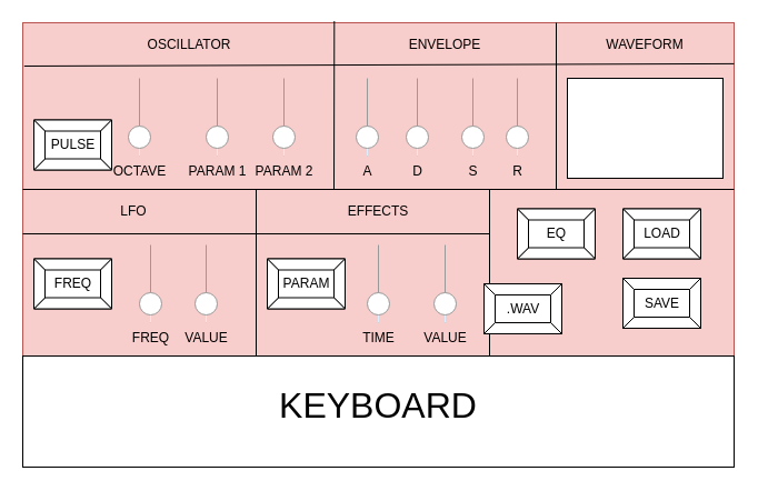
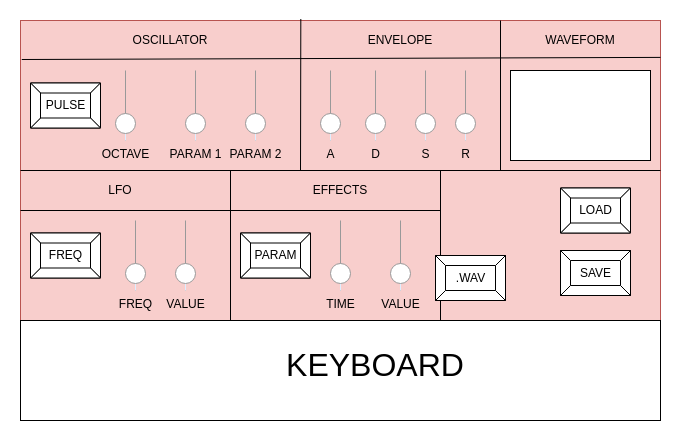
- <mxCell id="13" value="PULSE" style="labelPosition=center;verticalLabelPosition=middle;align=center;html=1;shape=mxgraph.basic.button;dx=10;" vertex="1" parent="1"><mxGeometry x="30" y="107.5" width="70" height="45" as="geometry" /></mxCell>
+ <mxCell id="13" value="PULSE" style="labelPosition=center;verticalLabelPosition=middle;align=center;html=1;shape=mxgraph.basic.button;dx=10;" vertex="1" parent="1"><mxGeometry x="30" y="82.5" width="70" height="45" as="geometry" /></mxCell>
- <mxCell id="29" value="EQ" style="labelPosition=center;verticalLabelPosition=middle;align=center;html=1;shape=mxgraph.basic.button;dx=10;" vertex="1" parent="1"><mxGeometry x="465" y="187.5" width="70" height="45" as="geometry" /></mxCell>
- <mxCell id="35" value="&lt;font style=&quot;font-size: 32px&quot;&gt;KEYBOARD&lt;/font&gt;" style="text;html=1;strokeColor=none;fillColor=none;align=center;verticalAlign=middle;whiteSpace=wrap;rounded=0;" vertex="1" parent="1"><mxGeometry x="215" y="350" width="250" height="30" as="geometry" /></mxCell>
+ <mxCell id="35" value="&lt;font style=&quot;font-size: 32px&quot;&gt;KEYBOARD&lt;/font&gt;" style="text;html=1;strokeColor=none;fillColor=none;align=center;verticalAlign=middle;whiteSpace=wrap;rounded=0;" vertex="1" parent="1"><mxGeometry x="250" y="350" width="250" height="30" as="geometry" /></mxCell>
